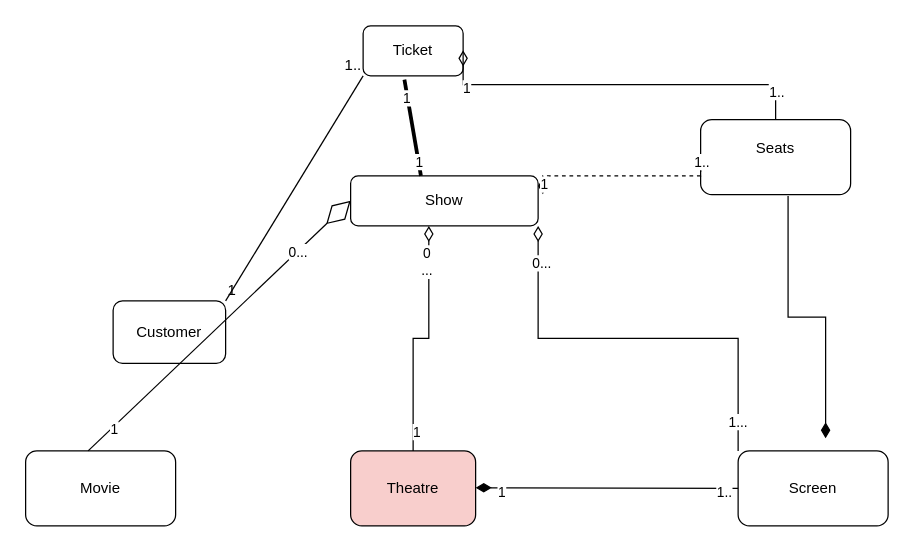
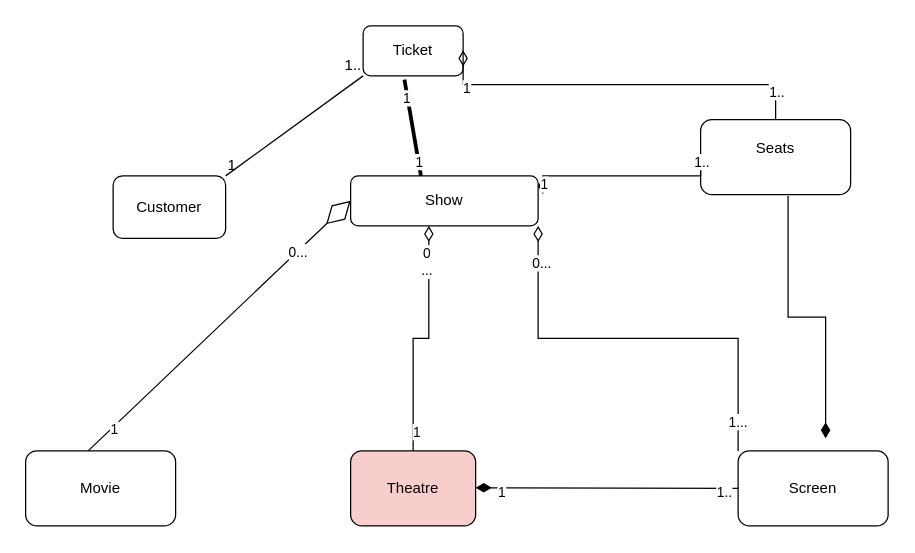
- <mxCell id="15" value="" style="html=1;startArrow=diamondThin;startFill=1;edgeStyle=elbowEdgeStyle;elbow=vertical;startSize=10;endArrow=none;endFill=0;rounded=0;entryX=0;entryY=0.5;entryDx=0;entryDy=0;exitX=1.025;exitY=0.367;exitDx=0;exitDy=0;exitPerimeter=0;dashed=1;" edge="1" parent="1" source="14" target="12"><mxGeometry width="160" relative="1" as="geometry"><mxPoint x="410" y="160" as="sourcePoint" /><mxPoint x="570" y="160" as="targetPoint" /><Array as="points" /></mxGeometry></mxCell>
+ <mxCell id="15" value="" style="html=1;startArrow=diamondThin;startFill=1;edgeStyle=elbowEdgeStyle;elbow=vertical;startSize=10;endArrow=none;endFill=0;rounded=0;entryX=0;entryY=0.5;entryDx=0;entryDy=0;exitX=1.025;exitY=0.367;exitDx=0;exitDy=0;exitPerimeter=0;" edge="1" parent="1" source="14" target="12"><mxGeometry width="160" relative="1" as="geometry"><mxPoint x="410" y="160" as="sourcePoint" /><mxPoint x="570" y="160" as="targetPoint" /><Array as="points" /></mxGeometry></mxCell>
- <mxCell id="2" value="Customer&lt;br&gt;" style="rounded=1;whiteSpace=wrap;html=1;" vertex="1" parent="1"><mxGeometry x="90" y="240" width="90" height="50" as="geometry" /></mxCell>
+ <mxCell id="2" value="Customer&lt;br&gt;" style="rounded=1;whiteSpace=wrap;html=1;" vertex="1" parent="1"><mxGeometry x="90" y="140" width="90" height="50" as="geometry" /></mxCell>
